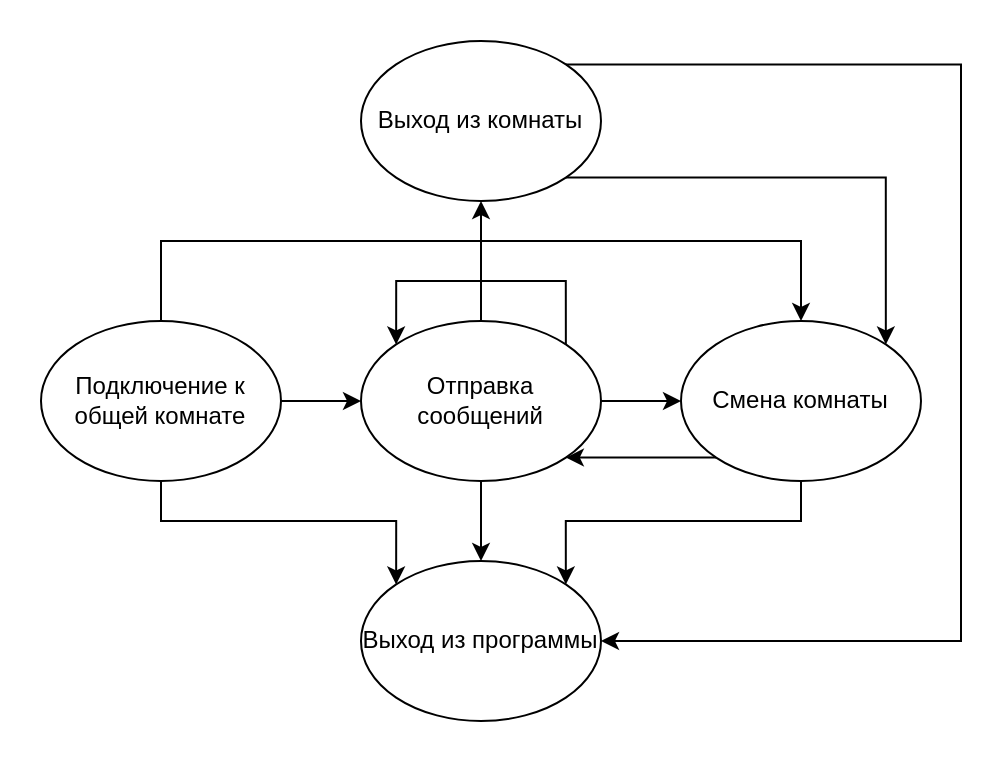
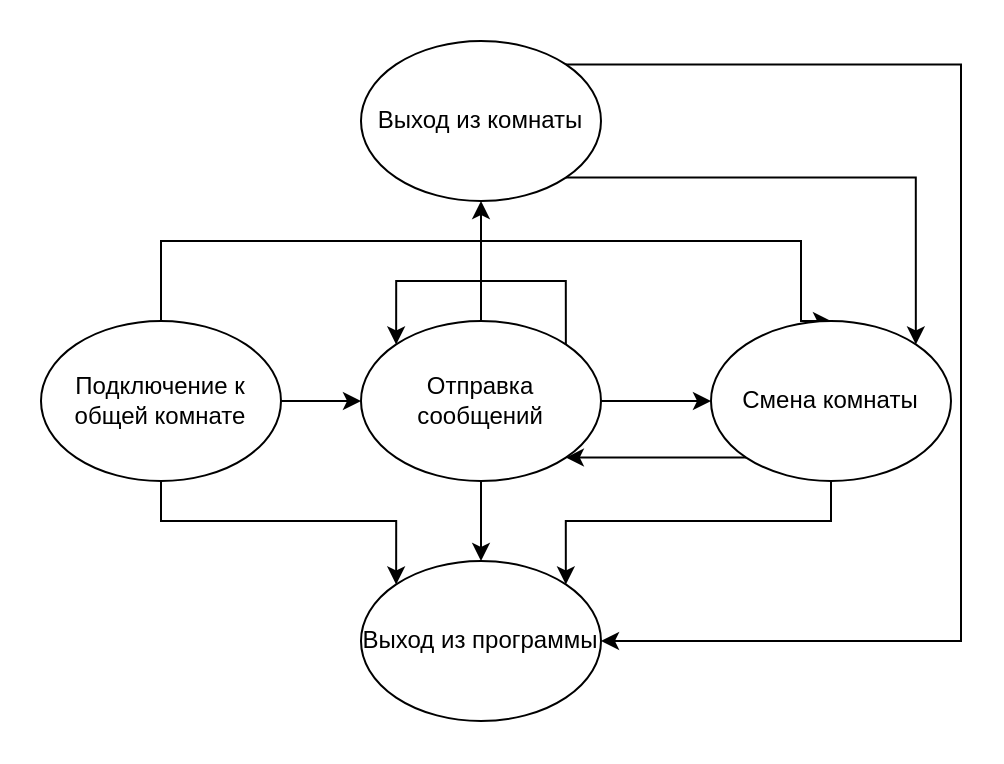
- <mxCell id="12" value="Смена комнаты" style="ellipse;whiteSpace=wrap;html=1;" vertex="1" parent="1"><mxGeometry x="340" y="160" width="120" height="80" as="geometry" /></mxCell>
+ <mxCell id="12" value="Смена комнаты" style="ellipse;whiteSpace=wrap;html=1;" vertex="1" parent="1"><mxGeometry x="355" y="160" width="120" height="80" as="geometry" /></mxCell>
